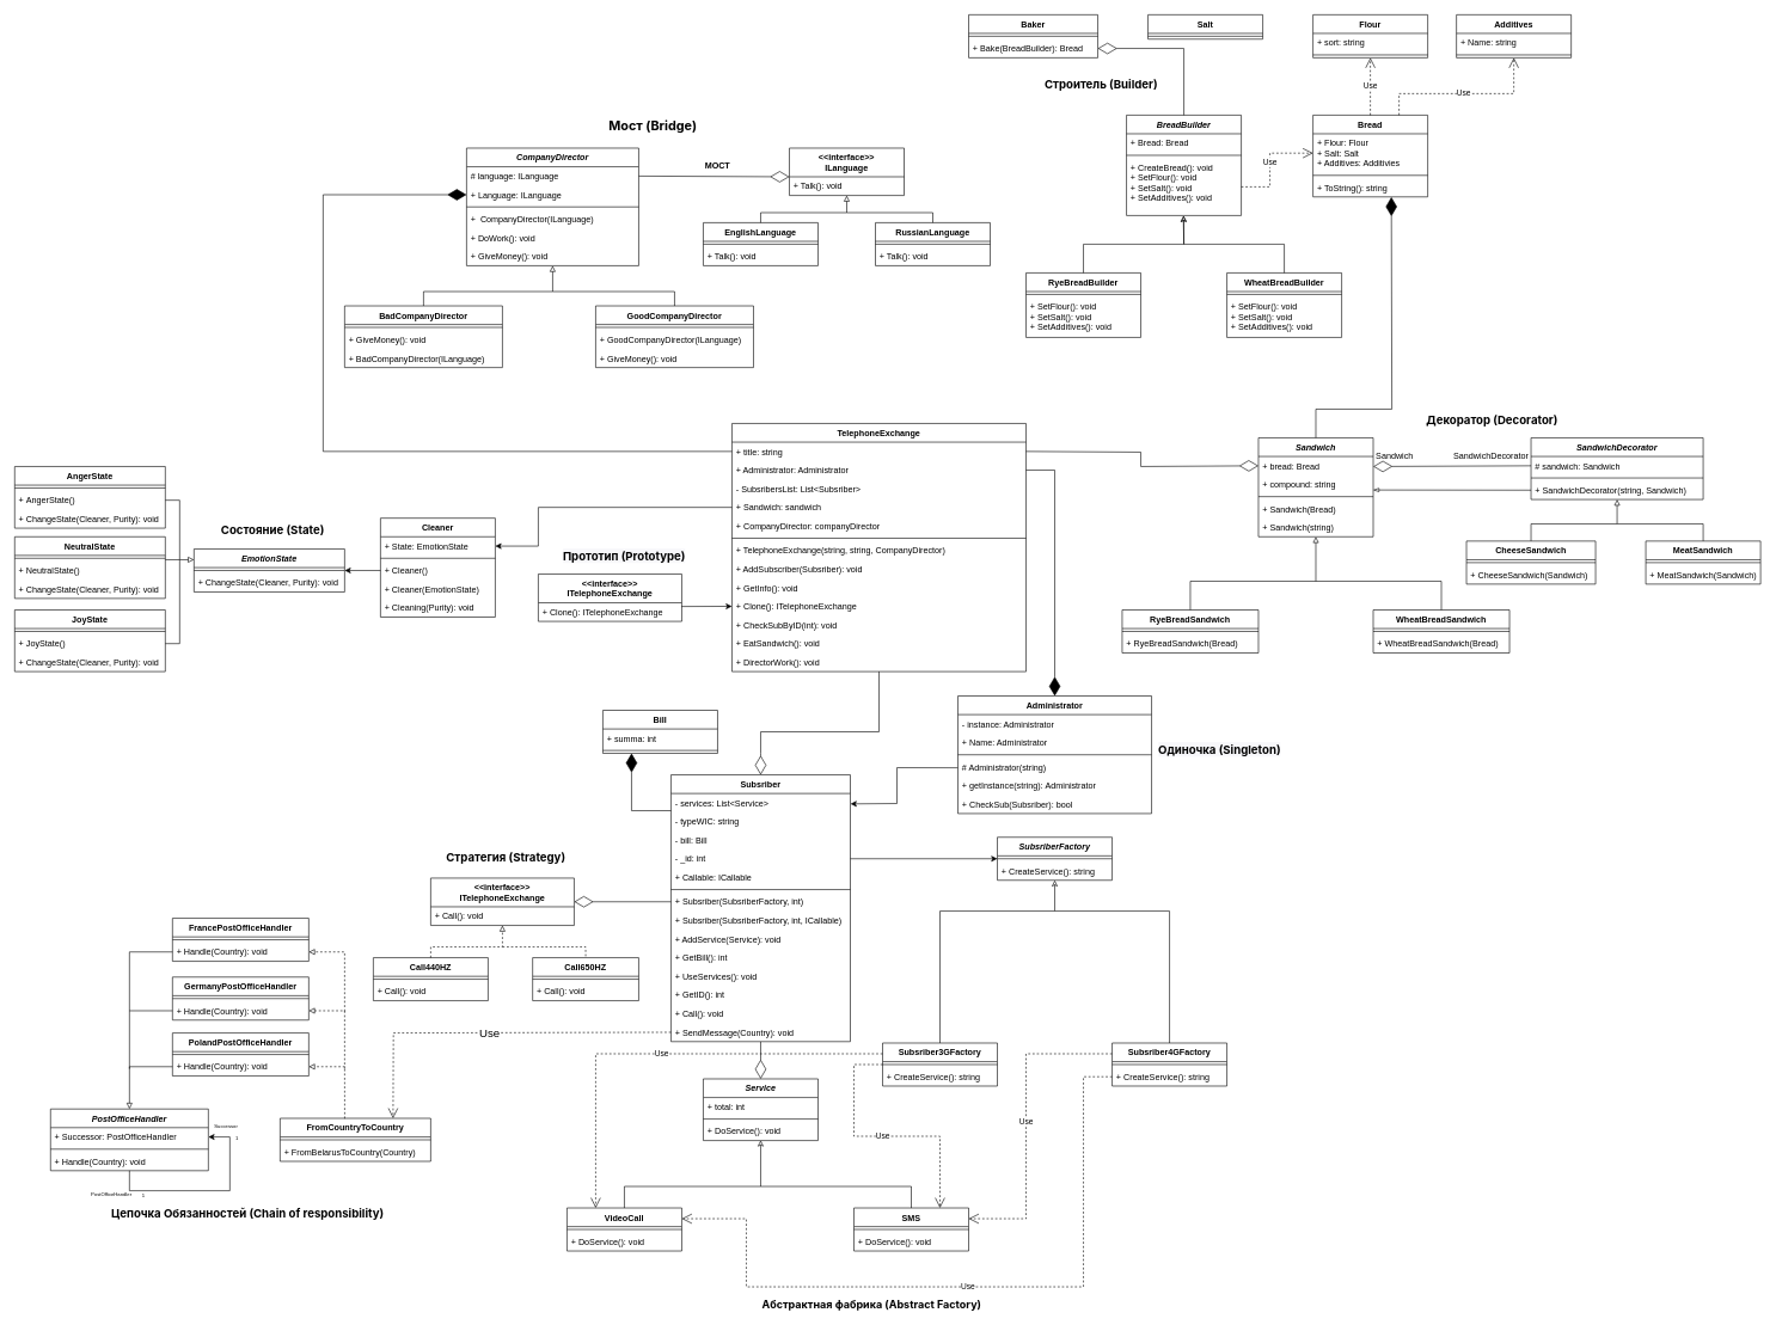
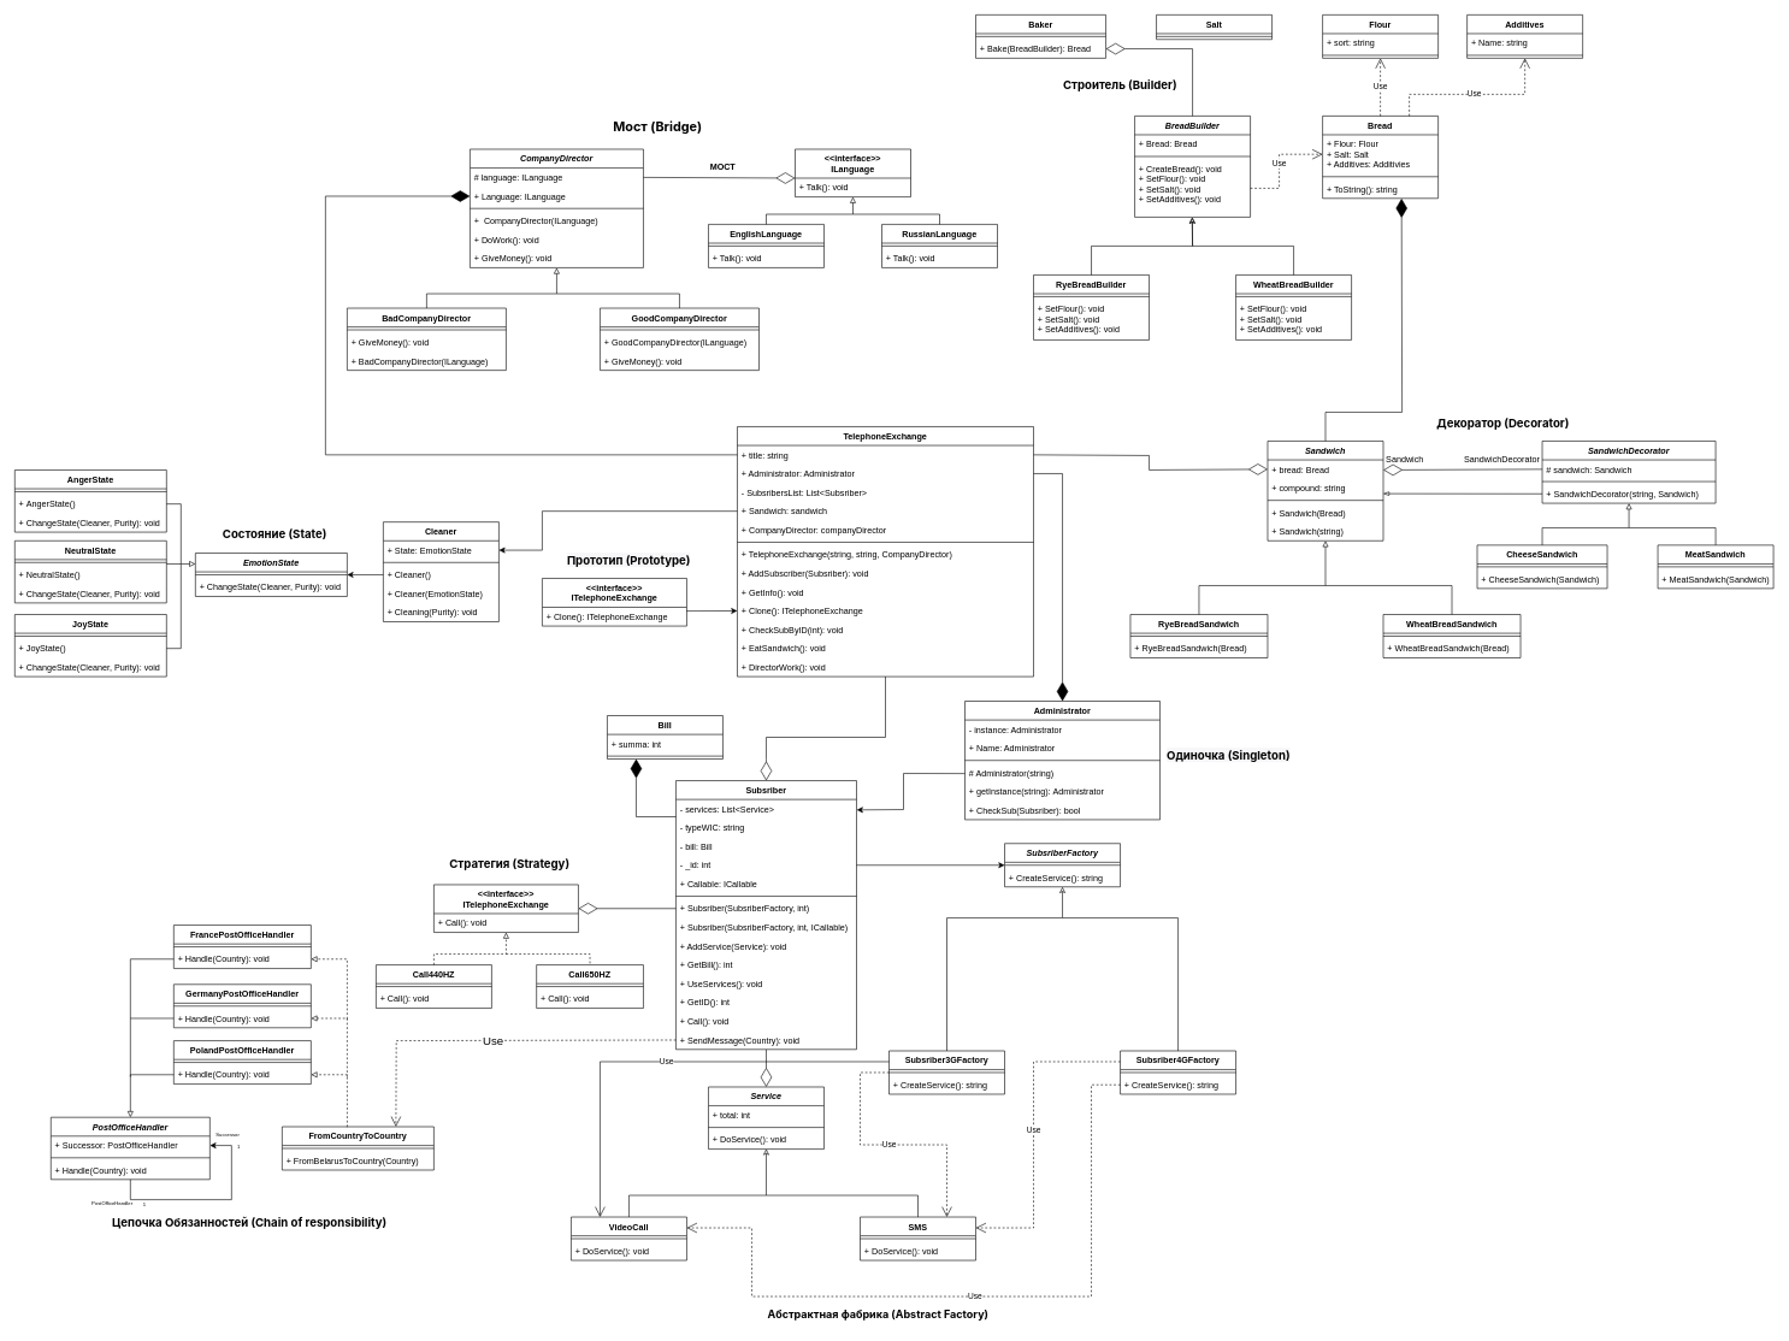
- <mxCell id="173" value="&lt;h2 style=&quot;font-family: -apple-system, &amp;quot;system-ui&amp;quot;, Helvetica, Arial, sans-serif; text-align: start;&quot;&gt;&lt;font style=&quot;font-size: 16px;&quot;&gt;Строитель (Builder)&lt;/font&gt;&lt;/h2&gt;" style="text;html=1;strokeColor=none;fillColor=none;align=center;verticalAlign=middle;whiteSpace=wrap;rounded=0;fontSize=15;" vertex="1" parent="1"><mxGeometry x="1450" y="100" width="170" height="30" as="geometry" /></mxCell>
+ <mxCell id="173" value="&lt;h2 style=&quot;font-family: -apple-system, &amp;quot;system-ui&amp;quot;, Helvetica, Arial, sans-serif; text-align: start;&quot;&gt;&lt;font style=&quot;font-size: 16px;&quot;&gt;Строитель (Builder)&lt;/font&gt;&lt;/h2&gt;" style="text;html=1;strokeColor=none;fillColor=none;align=center;verticalAlign=middle;whiteSpace=wrap;rounded=0;fontSize=15;" vertex="1" parent="1"><mxGeometry x="1465" y="100" width="170" height="30" as="geometry" /></mxCell>
- <mxCell id="68" value="Use" style="endArrow=open;endSize=12;dashed=1;html=1;rounded=0;sourcePerimeterSpacing=0;targetPerimeterSpacing=0;entryX=0.25;entryY=0;entryDx=0;entryDy=0;exitX=0;exitY=0.25;exitDx=0;exitDy=0;" edge="1" parent="1" source="34" target="23"><mxGeometry width="160" relative="1" as="geometry"><mxPoint x="1130" y="1614" as="sourcePoint" /><mxPoint x="1290" y="1614" as="targetPoint" /><Array as="points"><mxPoint x="830" y="1469" /></Array></mxGeometry></mxCell>
+ <mxCell id="68" value="Use" style="endArrow=open;endSize=12;dashed=0;html=1;rounded=0;sourcePerimeterSpacing=0;targetPerimeterSpacing=0;entryX=0.25;entryY=0;entryDx=0;entryDy=0;exitX=0;exitY=0.25;exitDx=0;exitDy=0;" edge="1" parent="1" source="34" target="23"><mxGeometry width="160" relative="1" as="geometry"><mxPoint x="1130" y="1614" as="sourcePoint" /><mxPoint x="1290" y="1614" as="targetPoint" /><Array as="points"><mxPoint x="830" y="1469" /></Array></mxGeometry></mxCell>
